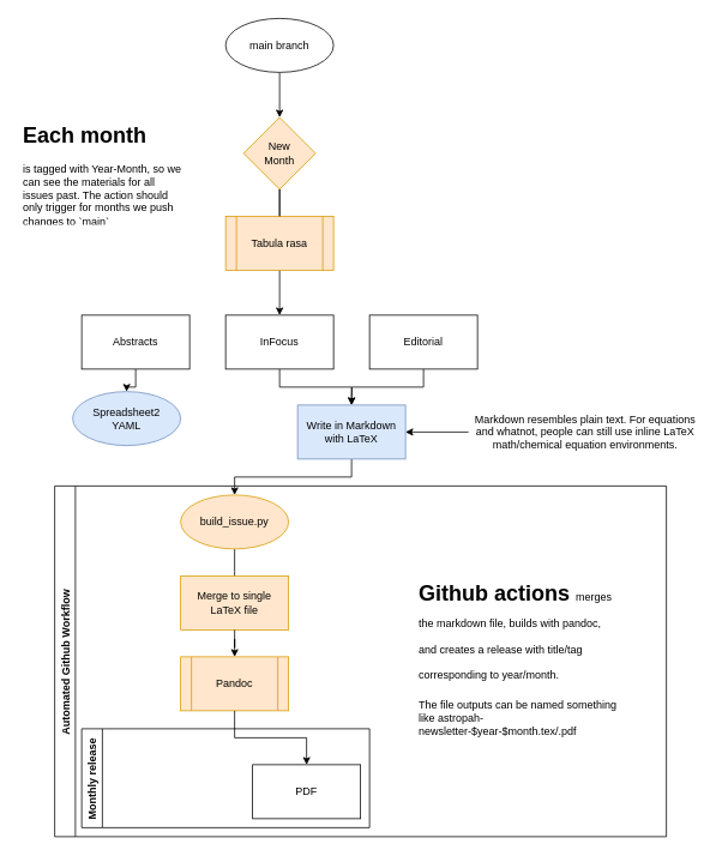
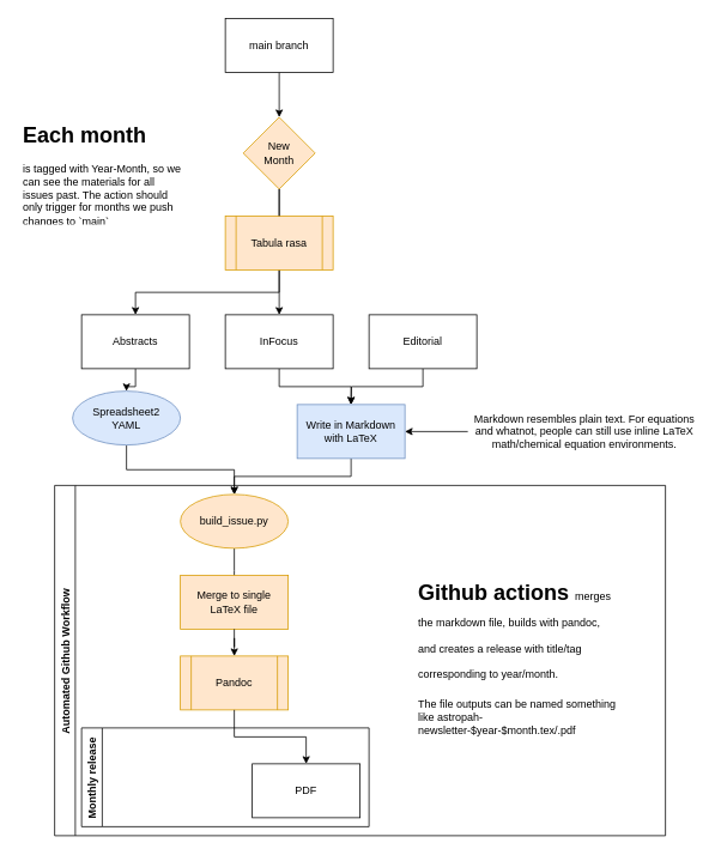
- <mxCell id="3" value="main branch" style="ellipse;whiteSpace=wrap;html=1;" vertex="1" parent="1"><mxGeometry x="250" width="120" height="60" as="geometry" y="20" /></mxCell>
+ <mxCell id="3" value="main branch" style="whiteSpace=wrap;html=1;" vertex="1" parent="1"><mxGeometry x="250" width="120" height="60" as="geometry" y="20" /></mxCell>
+ <mxCell id="4" style="edgeStyle=orthogonalEdgeStyle;rounded=0;orthogonalLoop=1;jettySize=auto;html=1;exitX=0.5;exitY=1;exitDx=0;exitDy=0;" edge="1" parent="1" source="27" target="12"><mxGeometry relative="1" as="geometry" /></mxCell>
+ <mxCell id="13" style="edgeStyle=orthogonalEdgeStyle;rounded=0;orthogonalLoop=1;jettySize=auto;html=1;exitX=0.5;exitY=1;exitDx=0;exitDy=0;entryX=0.5;entryY=0;entryDx=0;entryDy=0;" edge="1" parent="1" source="14" target="19"><mxGeometry relative="1" as="geometry" /></mxCell>
